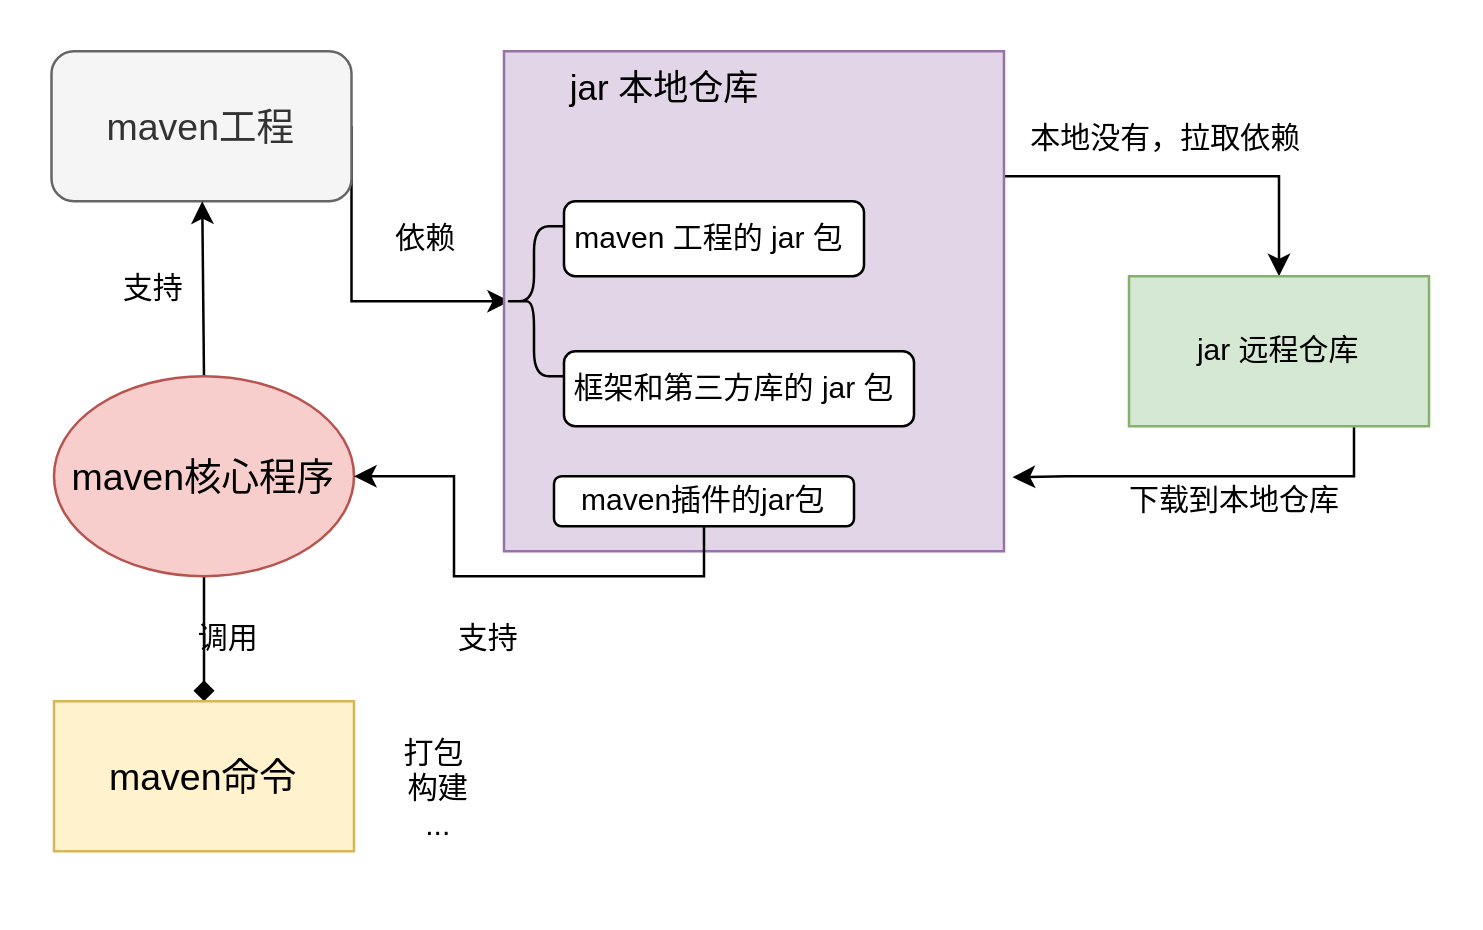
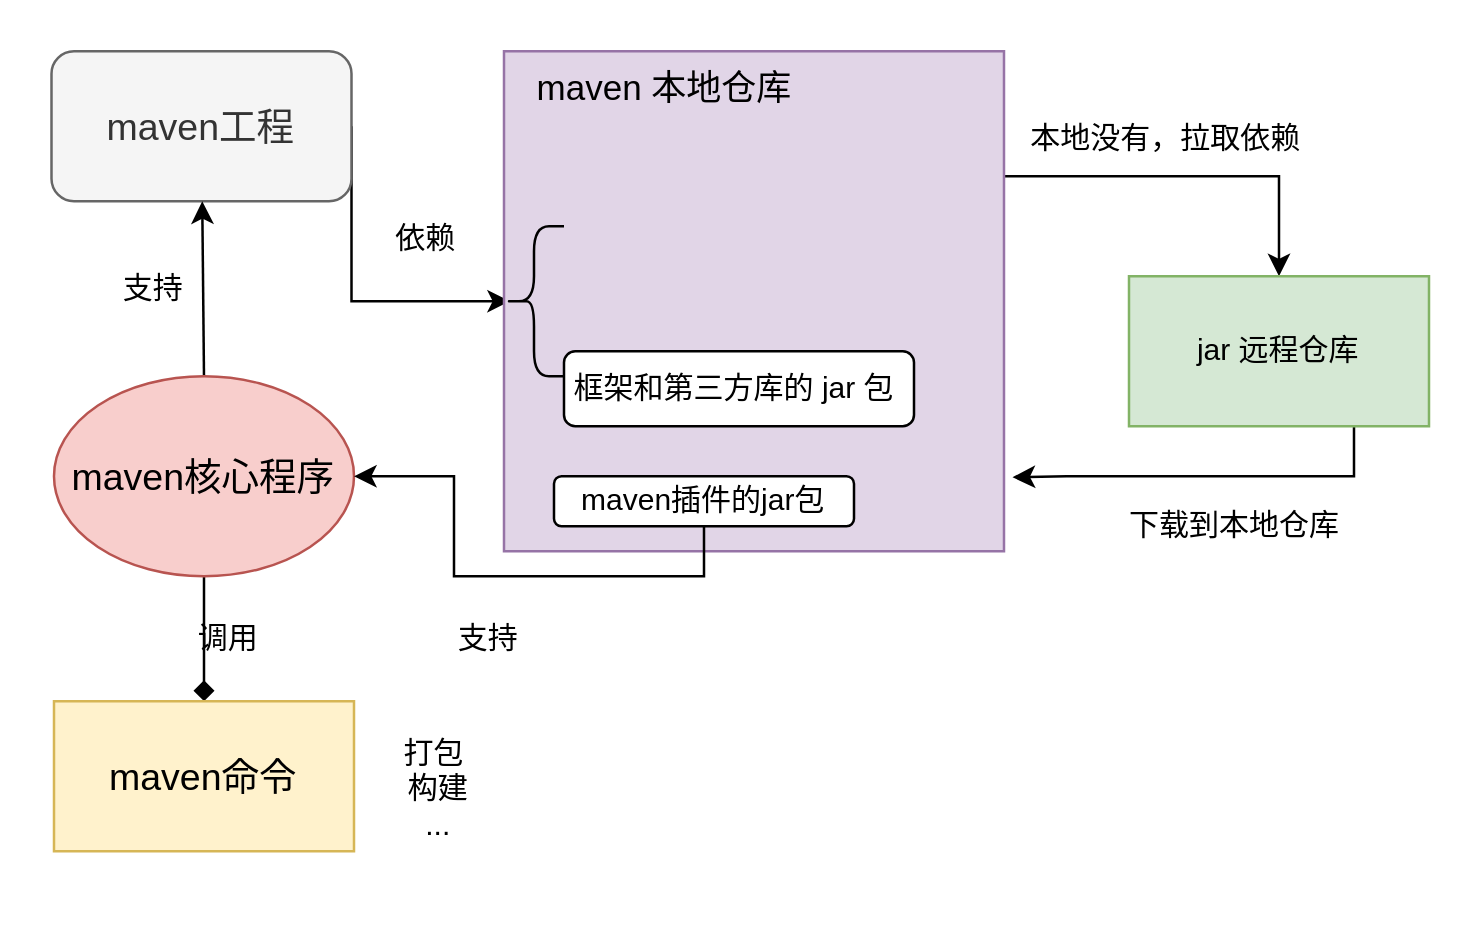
- <mxCell id="6" value="&lt;font style=&quot;font-size: 14px;&quot;&gt;jar 本地仓库&lt;/font&gt;" style="text;html=1;strokeColor=none;fillColor=none;align=center;verticalAlign=middle;whiteSpace=wrap;rounded=0;" vertex="1" parent="1"><mxGeometry x="210" y="20" width="111" height="30" as="geometry" /></mxCell>
+ <mxCell id="6" value="&lt;font style=&quot;font-size: 14px;&quot;&gt;maven 本地仓库&lt;/font&gt;" style="text;html=1;strokeColor=none;fillColor=none;align=center;verticalAlign=middle;whiteSpace=wrap;rounded=0;" vertex="1" parent="1"><mxGeometry x="210" y="20" width="111" height="30" as="geometry" /></mxCell>
- <mxCell id="15" value="maven 工程的 jar 包&amp;nbsp;" style="rounded=1;whiteSpace=wrap;html=1;" vertex="1" parent="1"><mxGeometry x="225" y="80" width="120" height="30" as="geometry" /></mxCell>
- <mxCell id="24" value="下载到本地仓库" style="text;html=1;strokeColor=none;fillColor=none;align=center;verticalAlign=middle;whiteSpace=wrap;rounded=0;" vertex="1" parent="1"><mxGeometry x="436" y="185" width="115" height="30" as="geometry" /></mxCell>
+ <mxCell id="24" value="下载到本地仓库" style="text;html=1;strokeColor=none;fillColor=none;align=center;verticalAlign=middle;whiteSpace=wrap;rounded=0;" vertex="1" parent="1"><mxGeometry x="436" y="195" width="115" height="30" as="geometry" /></mxCell>
